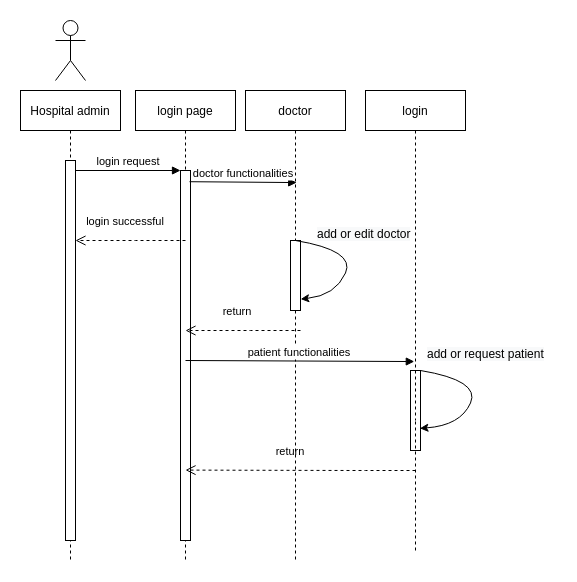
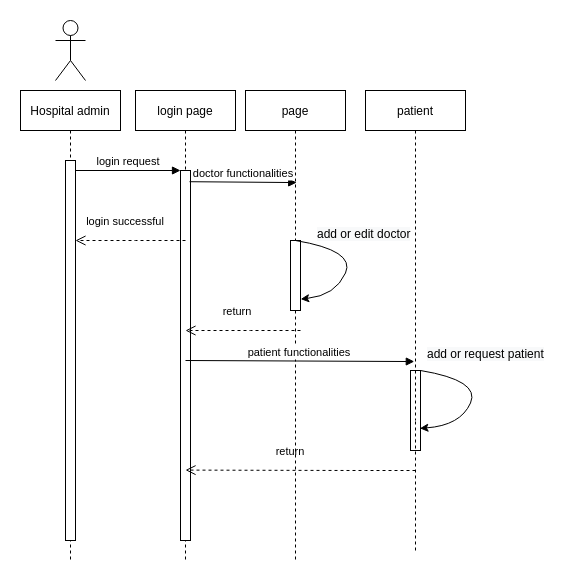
- <mxCell id="10" value="doctor" style="shape=umlLifeline;perimeter=lifelinePerimeter;container=1;collapsible=0;recursiveResize=0;rounded=0;shadow=0;strokeWidth=1;" vertex="1" parent="1"><mxGeometry x="245" y="90" width="100" height="470" as="geometry" /></mxCell>
+ <mxCell id="10" value="page" style="shape=umlLifeline;perimeter=lifelinePerimeter;container=1;collapsible=0;recursiveResize=0;rounded=0;shadow=0;strokeWidth=1;" vertex="1" parent="1"><mxGeometry x="245" y="90" width="100" height="470" as="geometry" /></mxCell>
- <mxCell id="17" value="login" style="shape=umlLifeline;perimeter=lifelinePerimeter;container=1;collapsible=0;recursiveResize=0;rounded=0;shadow=0;strokeWidth=1;" vertex="1" parent="1"><mxGeometry x="365" y="90" width="100" height="330" as="geometry" /></mxCell>
+ <mxCell id="17" value="patient" style="shape=umlLifeline;perimeter=lifelinePerimeter;container=1;collapsible=0;recursiveResize=0;rounded=0;shadow=0;strokeWidth=1;" vertex="1" parent="1"><mxGeometry x="365" y="90" width="100" height="330" as="geometry" /></mxCell>
